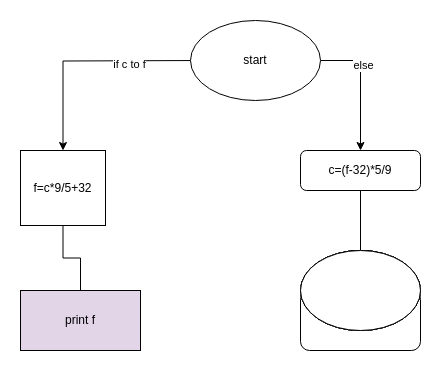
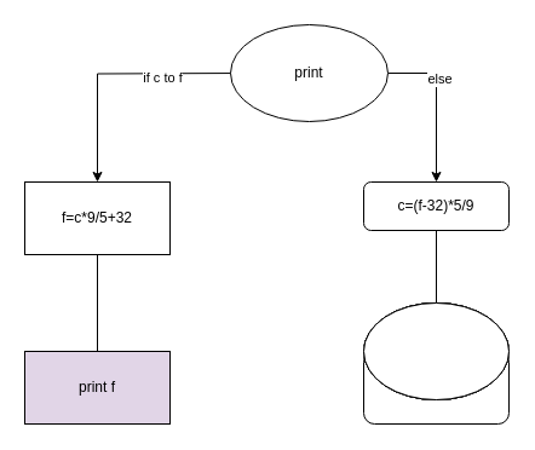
- <mxCell id="17" value="start" style="ellipse;whiteSpace=wrap;html=1;" vertex="1" parent="1"><mxGeometry x="190" y="20" width="130" height="80" as="geometry" /></mxCell>
+ <mxCell id="17" value="print" style="ellipse;whiteSpace=wrap;html=1;" vertex="1" parent="1"><mxGeometry x="190" y="20" width="130" height="80" as="geometry" /></mxCell>
- <mxCell id="7" value="f=c*9/5+32" style="rounded=0;whiteSpace=wrap;html=1;" vertex="1" parent="1"><mxGeometry x="20" y="150" width="85" height="75" as="geometry" /></mxCell>
+ <mxCell id="7" value="f=c*9/5+32" style="rounded=0;whiteSpace=wrap;html=1;" vertex="1" parent="1"><mxGeometry x="20" y="150" width="120" height="60" as="geometry" /></mxCell>
